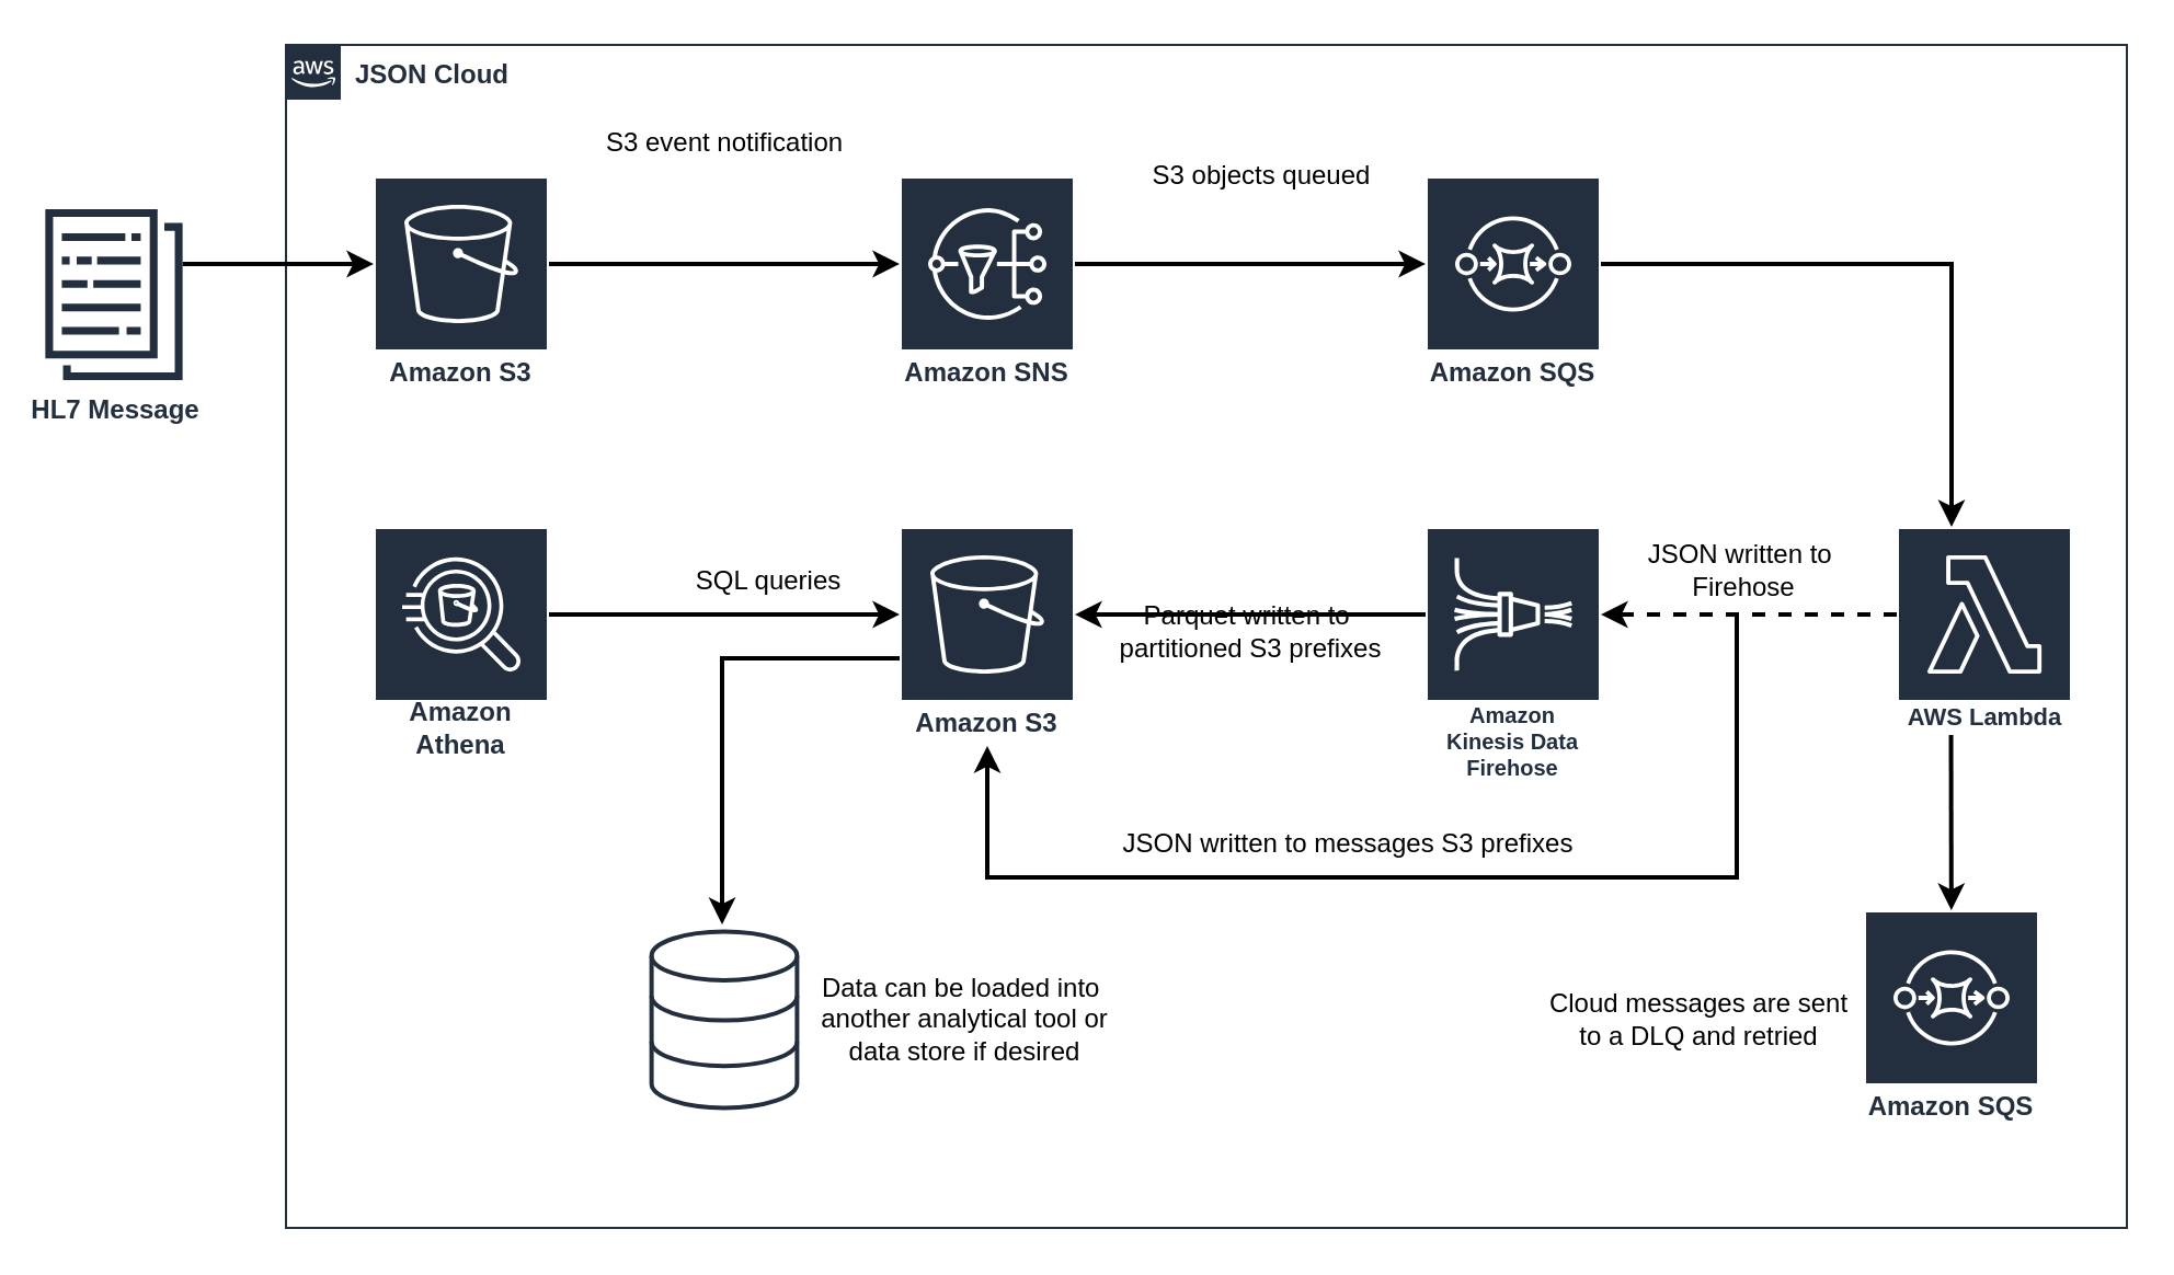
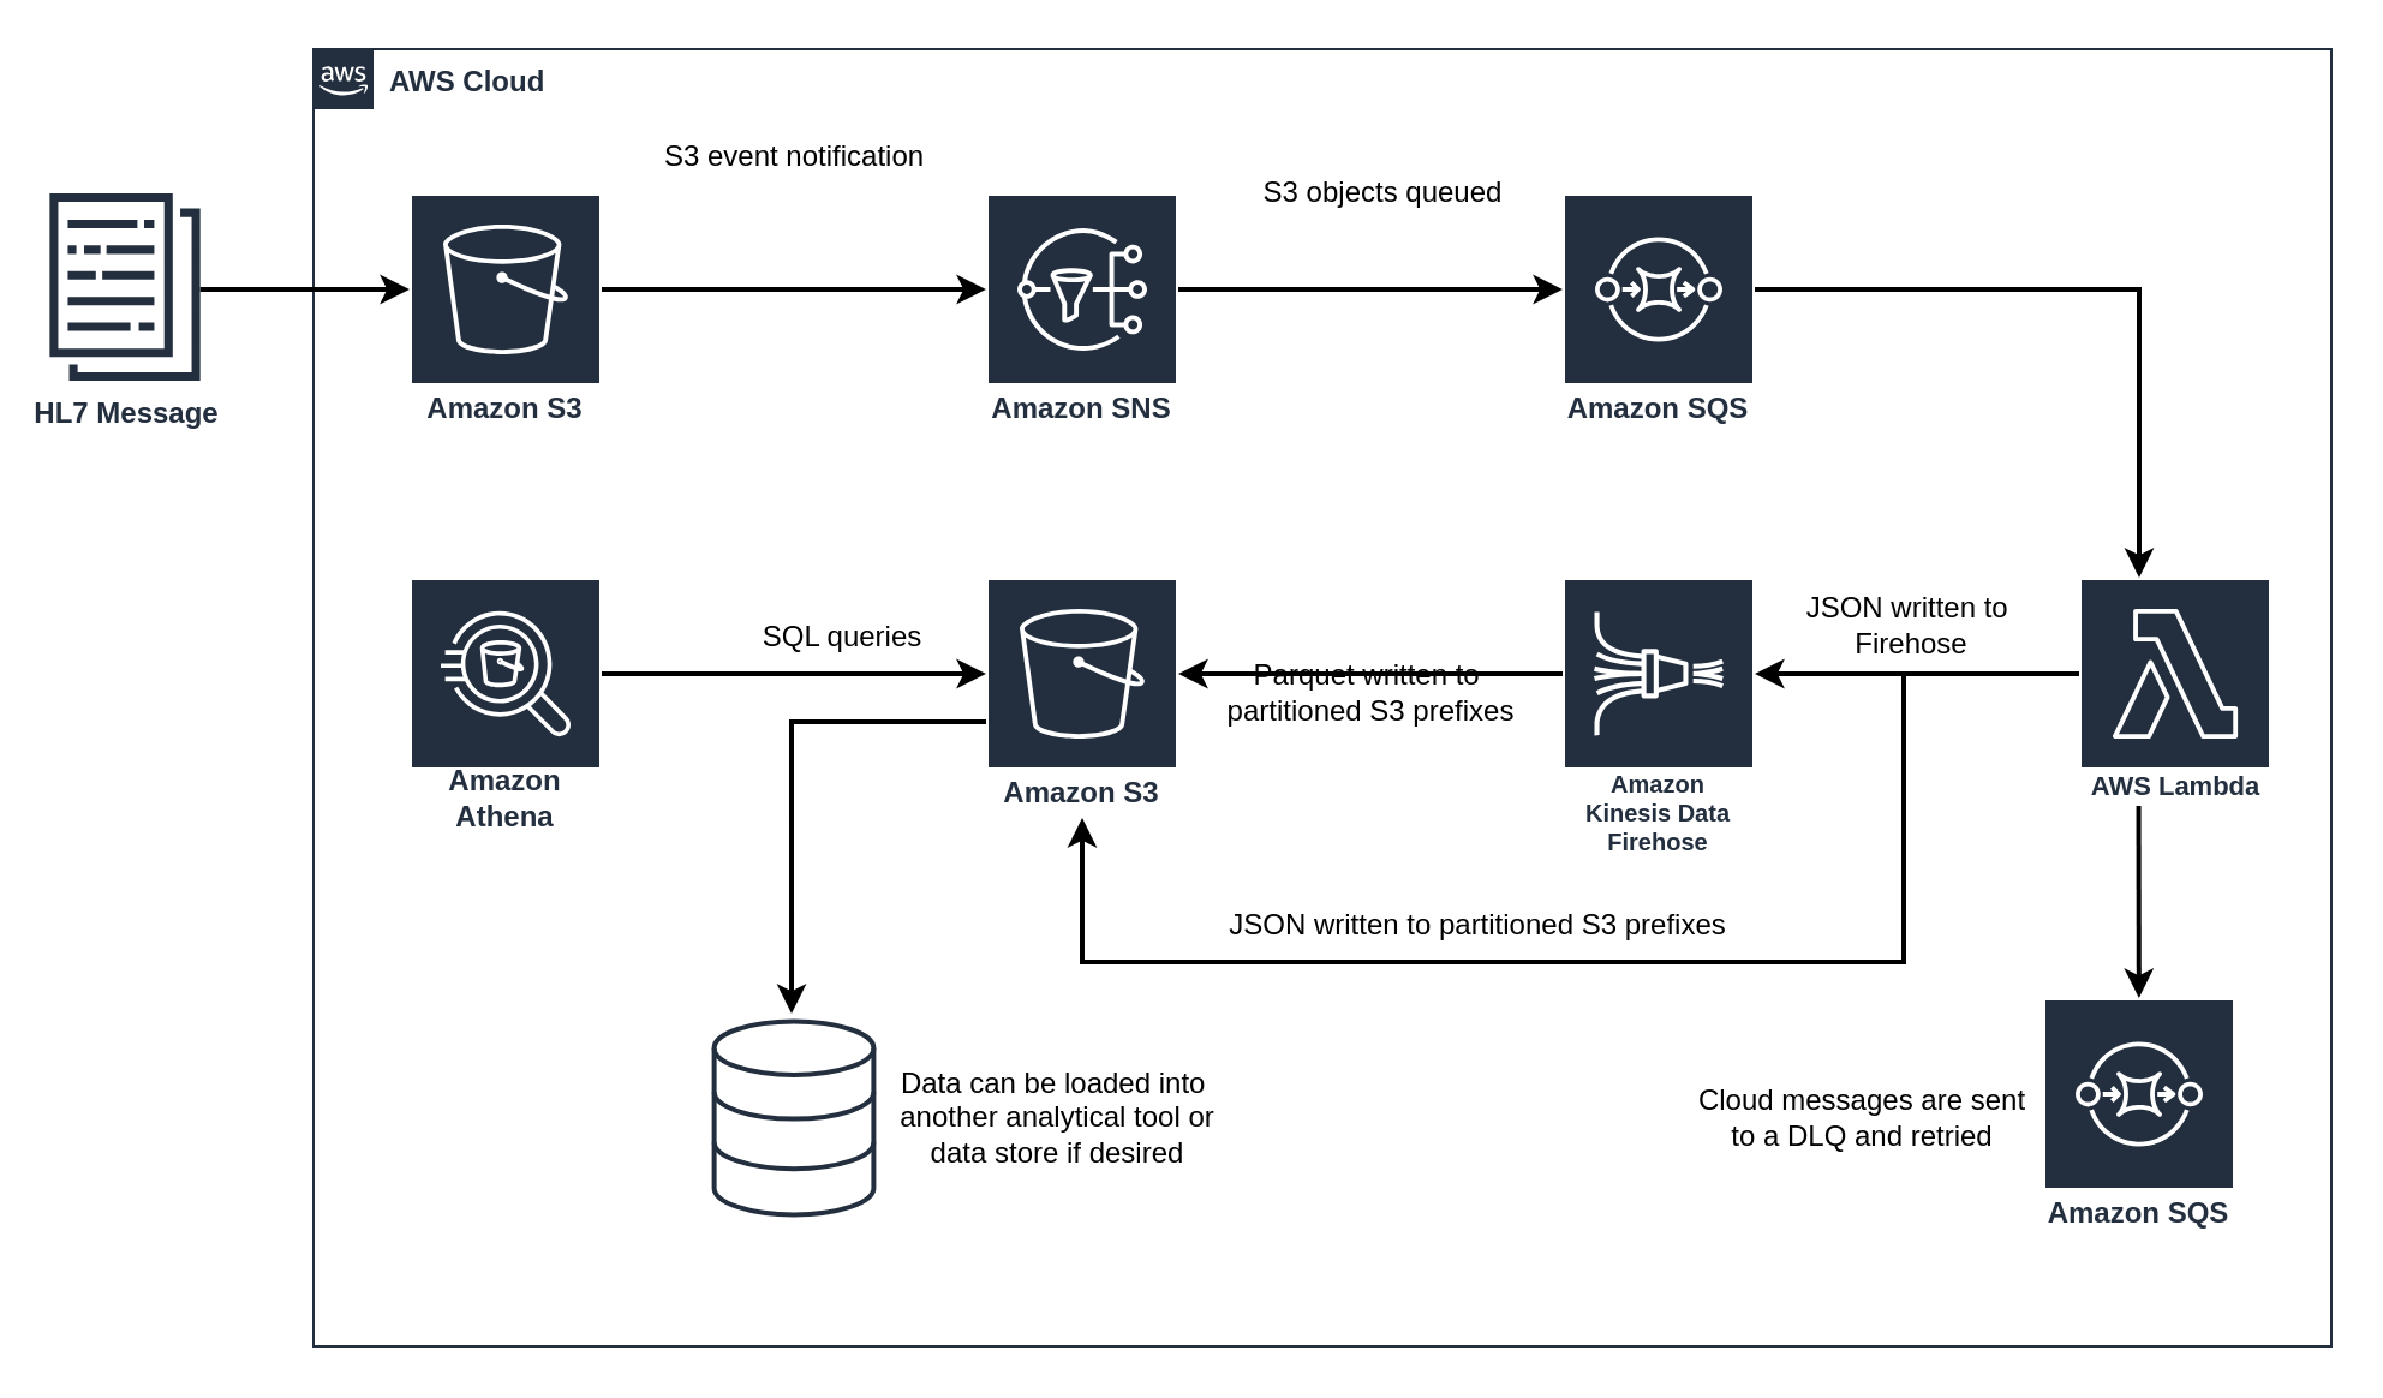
- <mxCell id="2" value="&lt;b style=&quot;&quot;&gt;JSON Cloud&lt;/b&gt;" style="points=[[0,0],[0.25,0],[0.5,0],[0.75,0],[1,0],[1,0.25],[1,0.5],[1,0.75],[1,1],[0.75,1],[0.5,1],[0.25,1],[0,1],[0,0.75],[0,0.5],[0,0.25]];outlineConnect=0;gradientColor=none;html=1;whiteSpace=wrap;fontSize=12;fontStyle=0;shape=mxgraph.aws4.group;grIcon=mxgraph.aws4.group_aws_cloud_alt;strokeColor=#232F3E;fillColor=none;verticalAlign=top;align=left;spacingLeft=30;fontColor=#232F3E;dashed=0;labelBackgroundColor=#ffffff;container=1;pointerEvents=0;collapsible=0;recursiveResize=0;" parent="1" vertex="1"><mxGeometry x="130" y="20" width="840" height="540" as="geometry" /></mxCell>
+ <mxCell id="2" value="&lt;b style=&quot;&quot;&gt;AWS Cloud&lt;/b&gt;" style="points=[[0,0],[0.25,0],[0.5,0],[0.75,0],[1,0],[1,0.25],[1,0.5],[1,0.75],[1,1],[0.75,1],[0.5,1],[0.25,1],[0,1],[0,0.75],[0,0.5],[0,0.25]];outlineConnect=0;gradientColor=none;html=1;whiteSpace=wrap;fontSize=12;fontStyle=0;shape=mxgraph.aws4.group;grIcon=mxgraph.aws4.group_aws_cloud_alt;strokeColor=#232F3E;fillColor=none;verticalAlign=top;align=left;spacingLeft=30;fontColor=#232F3E;dashed=0;labelBackgroundColor=#ffffff;container=1;pointerEvents=0;collapsible=0;recursiveResize=0;" parent="1" vertex="1"><mxGeometry x="130" y="20" width="840" height="540" as="geometry" /></mxCell>
- <mxCell id="30" value="&lt;b&gt;HL7 Message&lt;/b&gt;" style="sketch=0;outlineConnect=0;fontColor=#232F3E;gradientColor=none;fillColor=#232F3E;strokeColor=none;dashed=0;verticalLabelPosition=bottom;verticalAlign=top;align=center;html=1;fontSize=12;fontStyle=0;aspect=fixed;pointerEvents=1;shape=mxgraph.aws4.data_set;" parent="1" vertex="1"><mxGeometry x="20" y="95" width="63" height="78" as="geometry" /></mxCell>
+ <mxCell id="30" value="&lt;b&gt;HL7 Message&lt;/b&gt;" style="sketch=0;outlineConnect=0;fontColor=#232F3E;gradientColor=none;fillColor=#232F3E;strokeColor=none;dashed=0;verticalLabelPosition=bottom;verticalAlign=top;align=center;html=1;fontSize=12;fontStyle=0;aspect=fixed;pointerEvents=1;shape=mxgraph.aws4.data_set;" parent="1" vertex="1"><mxGeometry x="20" y="80" width="63" height="78" as="geometry" /></mxCell>
- <mxCell id="7" style="edgeStyle=orthogonalEdgeStyle;rounded=0;orthogonalLoop=1;jettySize=auto;html=1;strokeWidth=2;dashed=1;" edge="1" parent="2" source="9" target="6"><mxGeometry relative="1" as="geometry"><Array as="points"><mxPoint x="690" y="260" /><mxPoint x="690" y="260" /></Array></mxGeometry></mxCell>
+ <mxCell id="7" style="edgeStyle=orthogonalEdgeStyle;rounded=0;orthogonalLoop=1;jettySize=auto;html=1;strokeWidth=2;" edge="1" parent="2" source="9" target="6"><mxGeometry relative="1" as="geometry"><Array as="points"><mxPoint x="690" y="260" /><mxPoint x="690" y="260" /></Array></mxGeometry></mxCell>
- <mxCell id="27" value="JSON written to messages S3 prefixes" style="text;strokeColor=none;align=center;fillColor=none;html=1;verticalAlign=middle;whiteSpace=wrap;rounded=0;" vertex="1" parent="2"><mxGeometry x="360" y="350" width="250" height="30" as="geometry" /></mxCell>
+ <mxCell id="27" value="JSON written to partitioned S3 prefixes" style="text;strokeColor=none;align=center;fillColor=none;html=1;verticalAlign=middle;whiteSpace=wrap;rounded=0;" vertex="1" parent="2"><mxGeometry x="360" y="350" width="250" height="30" as="geometry" /></mxCell>
